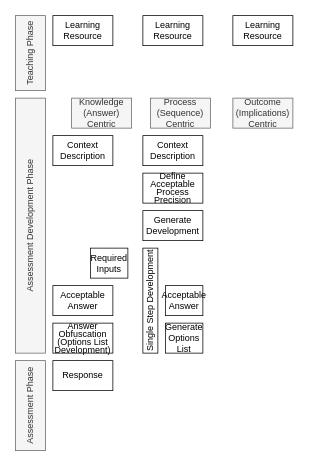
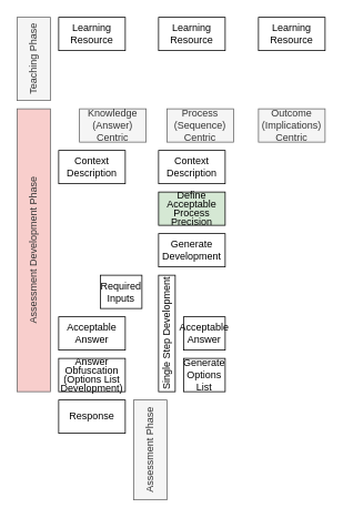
- <mxCell id="15" value="&lt;p style=&quot;line-height: 0.9;&quot;&gt;Define Acceptable Process Precision&lt;/p&gt;" style="rounded=0;whiteSpace=wrap;html=1;" parent="1" vertex="1"><mxGeometry x="190" y="230" width="80" height="40" as="geometry" /></mxCell>
+ <mxCell id="15" value="&lt;p style=&quot;line-height: 0.9;&quot;&gt;Define Acceptable Process Precision&lt;/p&gt;" style="rounded=0;whiteSpace=wrap;html=1;fillColor=#d5e8d4;" parent="1" vertex="1"><mxGeometry x="190" y="230" width="80" height="40" as="geometry" /></mxCell>
- <mxCell id="12" value="Assessment Development Phase" style="rounded=0;whiteSpace=wrap;html=1;fillColor=#f5f5f5;fontColor=#333333;strokeColor=#666666;horizontal=0;" parent="1" vertex="1"><mxGeometry x="20" y="130" width="40" height="340" as="geometry" /></mxCell>
+ <mxCell id="12" value="Assessment Development Phase" style="rounded=0;whiteSpace=wrap;html=1;fillColor=#f8cecc;fontColor=#333333;strokeColor=#666666;horizontal=0;" parent="1" vertex="1"><mxGeometry x="20" y="130" width="40" height="340" as="geometry" /></mxCell>
- <mxCell id="13" value="Assessment Phase" style="rounded=0;whiteSpace=wrap;html=1;fillColor=#f5f5f5;fontColor=#333333;strokeColor=#666666;horizontal=0;" parent="1" vertex="1"><mxGeometry x="20" y="480" width="40" height="120" as="geometry" /></mxCell>
+ <mxCell id="13" value="Assessment Phase" style="rounded=0;whiteSpace=wrap;html=1;fillColor=#f5f5f5;fontColor=#333333;strokeColor=#666666;horizontal=0;" parent="1" vertex="1"><mxGeometry x="160" y="480" width="40" height="120" as="geometry" /></mxCell>
